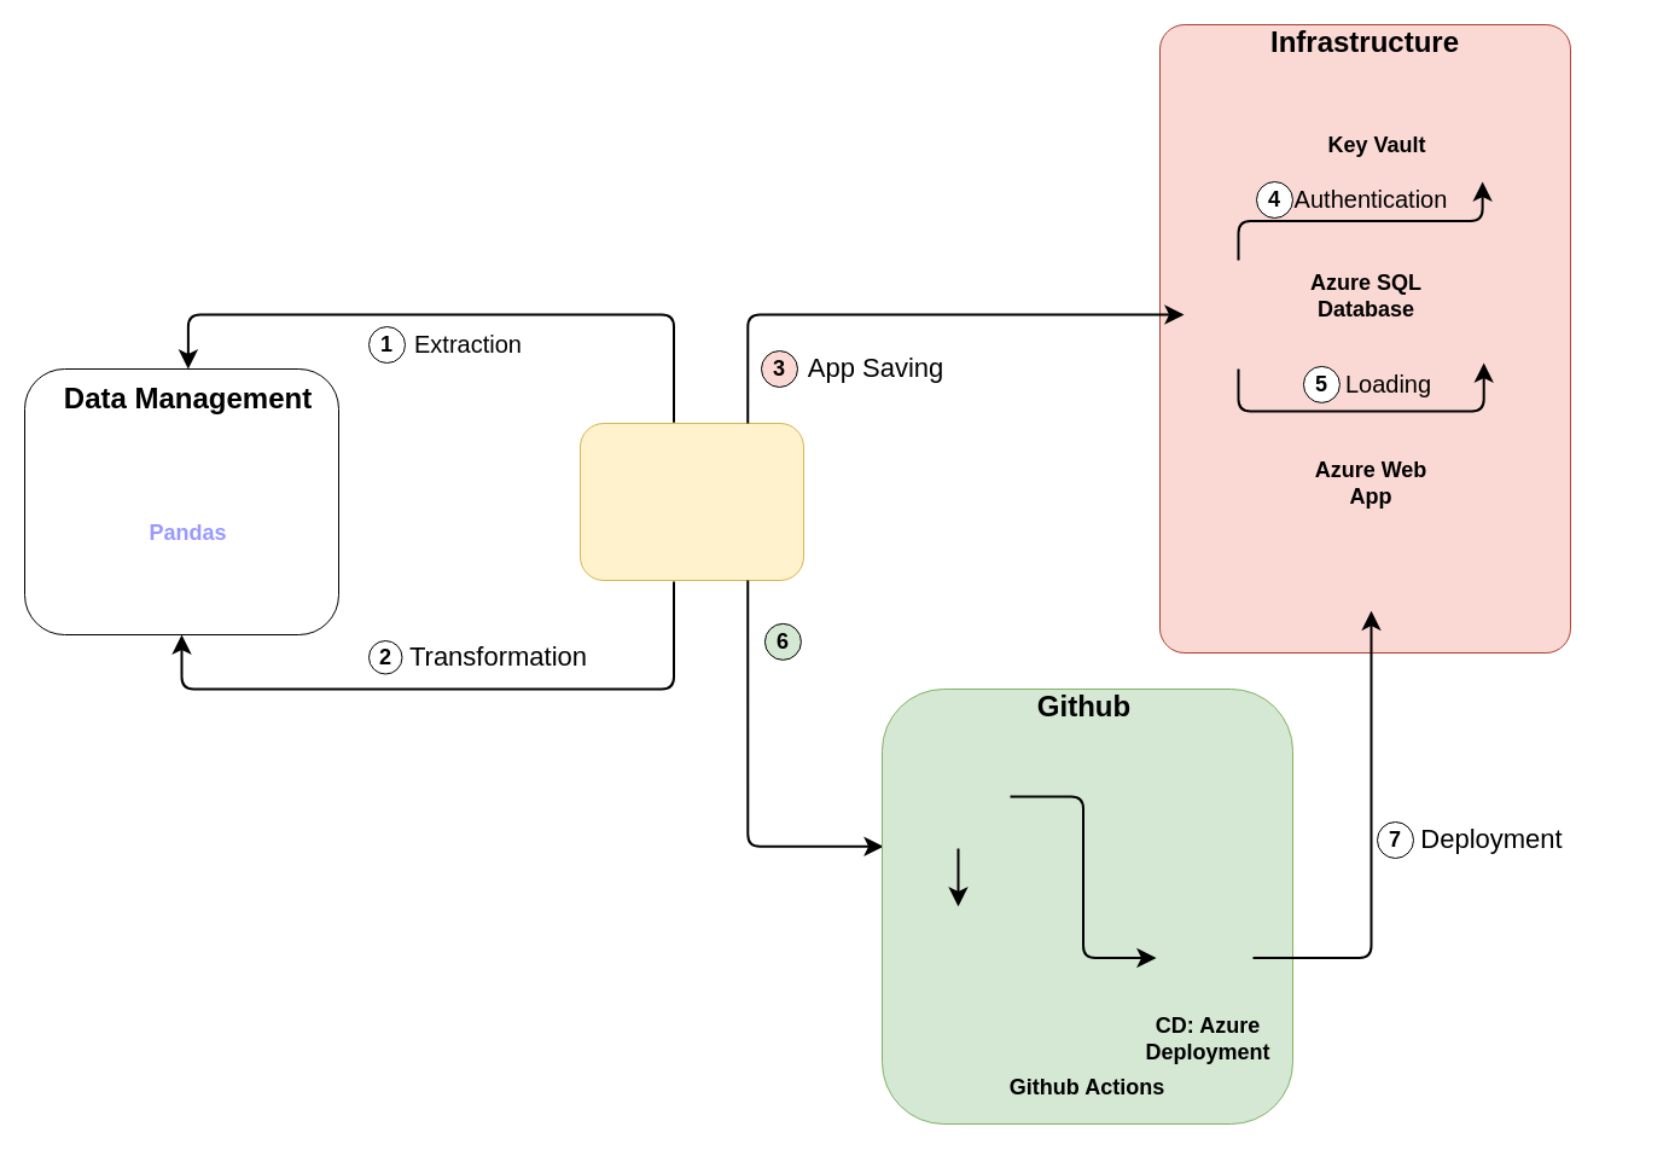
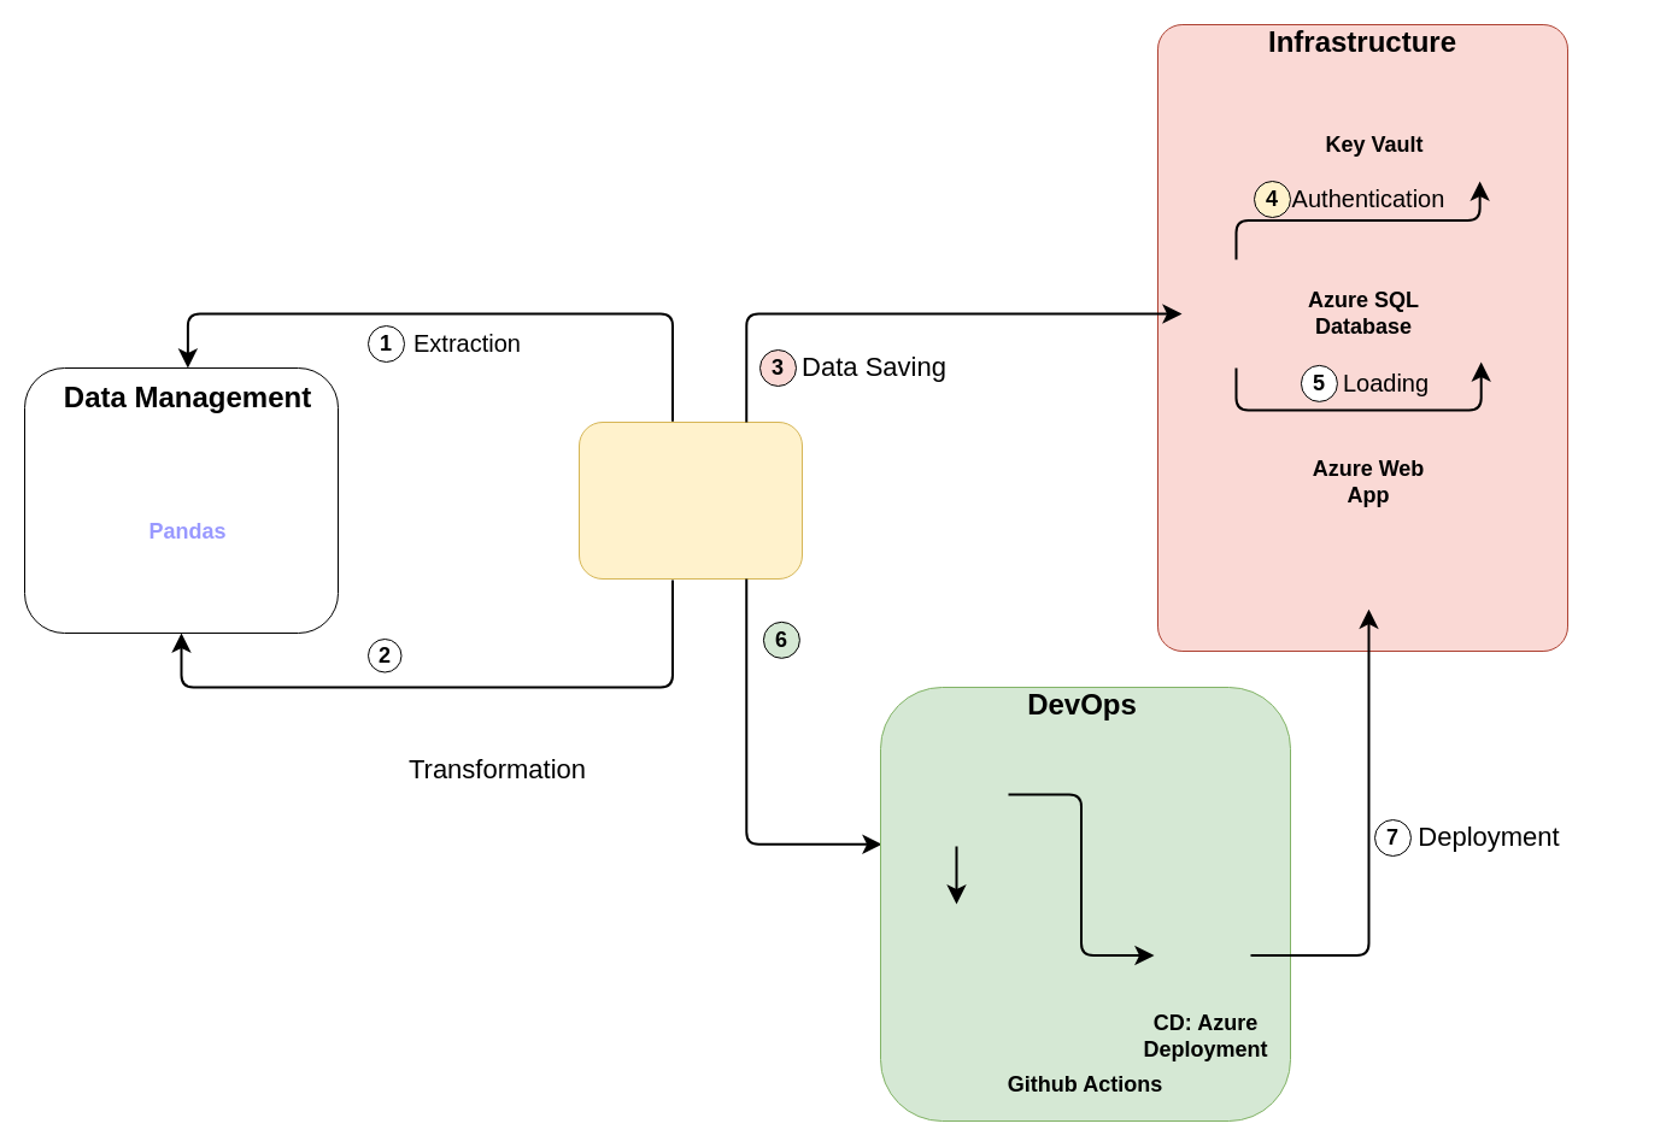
- <mxCell id="32" value="&lt;b&gt;&lt;font style=&quot;font-size: 18px;&quot;&gt;4&lt;/font&gt;&lt;/b&gt;" style="ellipse;whiteSpace=wrap;html=1;aspect=fixed;" vertex="1" parent="26"><mxGeometry x="60.0" y="55" width="30" height="30" as="geometry" /></mxCell>
+ <mxCell id="32" value="&lt;b&gt;&lt;font style=&quot;font-size: 18px;&quot;&gt;4&lt;/font&gt;&lt;/b&gt;" style="ellipse;whiteSpace=wrap;html=1;aspect=fixed;fillColor=#fff2cc;" vertex="1" parent="26"><mxGeometry x="60.0" y="55" width="30" height="30" as="geometry" /></mxCell>
- <mxCell id="31" value="&lt;h2&gt;Azure SQL Database&lt;/h2&gt;" style="text;html=1;align=center;verticalAlign=middle;whiteSpace=wrap;rounded=0;" vertex="1" parent="26"><mxGeometry x="101.06" y="130" width="100" height="40" as="geometry" /></mxCell>
+ <mxCell id="31" value="&lt;h2&gt;Azure SQL Database&lt;/h2&gt;" style="text;html=1;align=center;verticalAlign=middle;whiteSpace=wrap;rounded=0;" vertex="1" parent="26"><mxGeometry x="101.06" y="145" width="100" height="40" as="geometry" /></mxCell>
- <mxCell id="14" value="&lt;h2&gt;&lt;span style=&quot;font-weight: normal;&quot;&gt;&lt;font style=&quot;font-size: 22px;&quot;&gt;App Saving&lt;/font&gt;&lt;/span&gt;&lt;/h2&gt;" style="text;html=1;align=center;verticalAlign=middle;whiteSpace=wrap;rounded=0;" vertex="1" parent="13"><mxGeometry x="30" width="130" height="30" as="geometry" /></mxCell>
+ <mxCell id="14" value="&lt;h2&gt;&lt;span style=&quot;font-weight: normal;&quot;&gt;&lt;font style=&quot;font-size: 22px;&quot;&gt;Data Saving&lt;/font&gt;&lt;/span&gt;&lt;/h2&gt;" style="text;html=1;align=center;verticalAlign=middle;whiteSpace=wrap;rounded=0;" vertex="1" parent="13"><mxGeometry x="30" width="130" height="30" as="geometry" /></mxCell>
- <mxCell id="22" value="&lt;h2&gt;&lt;span style=&quot;font-weight: normal;&quot;&gt;&lt;font style=&quot;font-size: 22px;&quot;&gt;Transformation&lt;/font&gt;&lt;/span&gt;&lt;/h2&gt;" style="text;html=1;align=center;verticalAlign=middle;whiteSpace=wrap;rounded=0;" vertex="1" parent="1"><mxGeometry x="335" y="530" width="155" height="27.5" as="geometry" /></mxCell>
+ <mxCell id="22" value="&lt;h2&gt;&lt;span style=&quot;font-weight: normal;&quot;&gt;&lt;font style=&quot;font-size: 22px;&quot;&gt;Transformation&lt;/font&gt;&lt;/span&gt;&lt;/h2&gt;" style="text;html=1;align=center;verticalAlign=middle;whiteSpace=wrap;rounded=0;" vertex="1" parent="1"><mxGeometry x="335" y="625" width="155" height="27.5" as="geometry" /></mxCell>
- <mxCell id="53" value="&lt;h3&gt;&lt;font face=&quot;Helvetica&quot; style=&quot;font-size: 24px;&quot;&gt;Github&lt;/font&gt;&lt;/h3&gt;" style="text;html=1;align=center;verticalAlign=middle;whiteSpace=wrap;rounded=0;container=0;" vertex="1" parent="44"><mxGeometry width="335" height="30" as="geometry" /></mxCell>
+ <mxCell id="53" value="&lt;h3&gt;&lt;font face=&quot;Helvetica&quot; style=&quot;font-size: 24px;&quot;&gt;DevOps&lt;/font&gt;&lt;/h3&gt;" style="text;html=1;align=center;verticalAlign=middle;whiteSpace=wrap;rounded=0;container=0;" vertex="1" parent="44"><mxGeometry width="335" height="30" as="geometry" /></mxCell>
